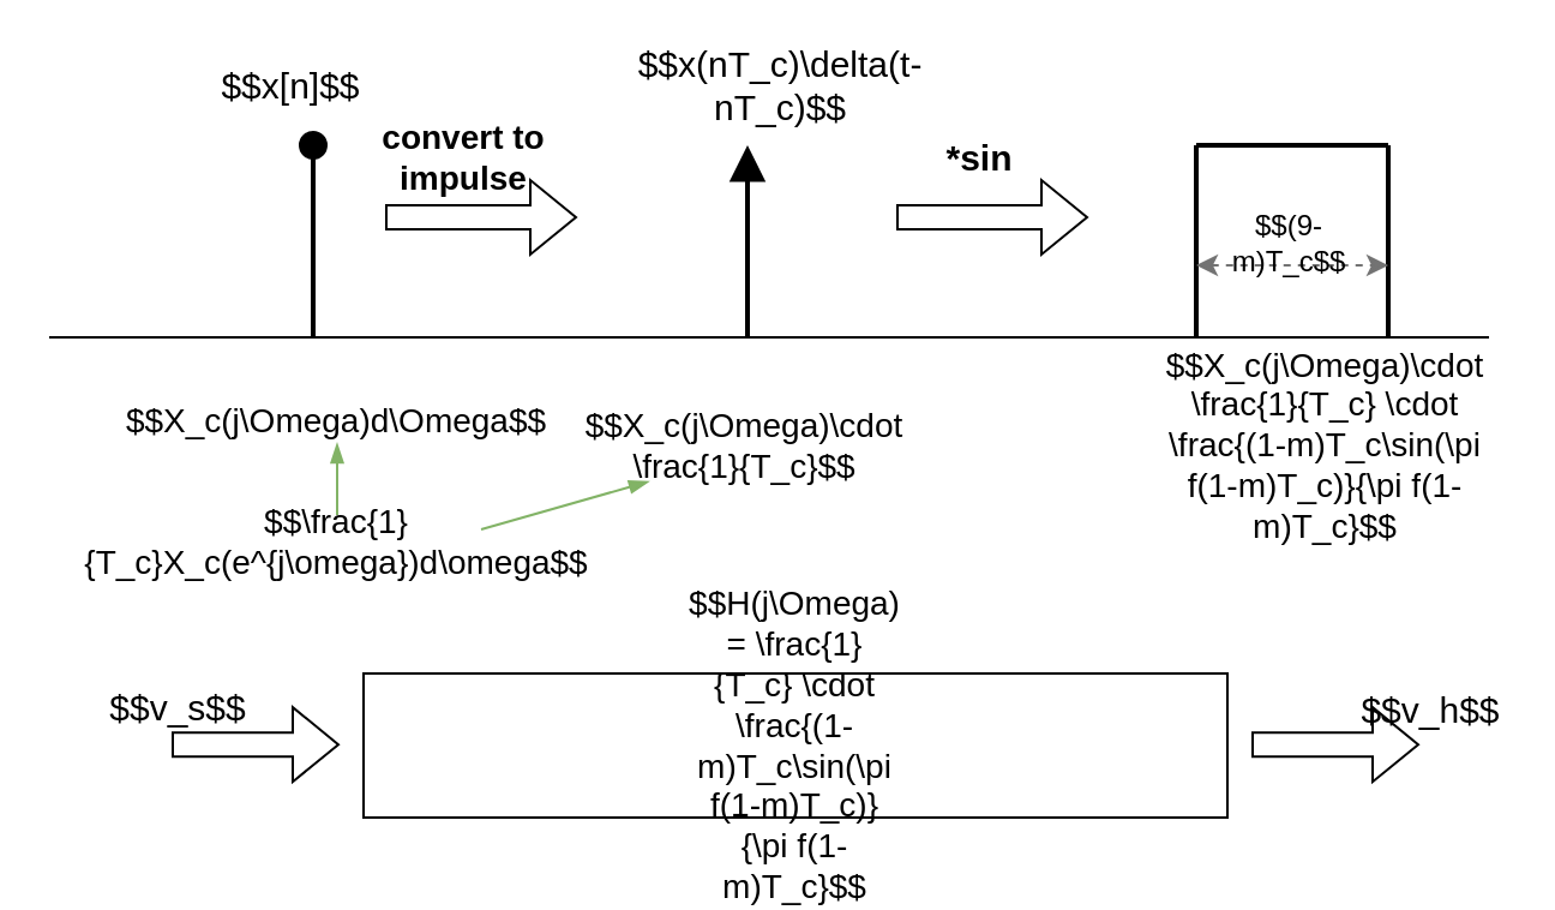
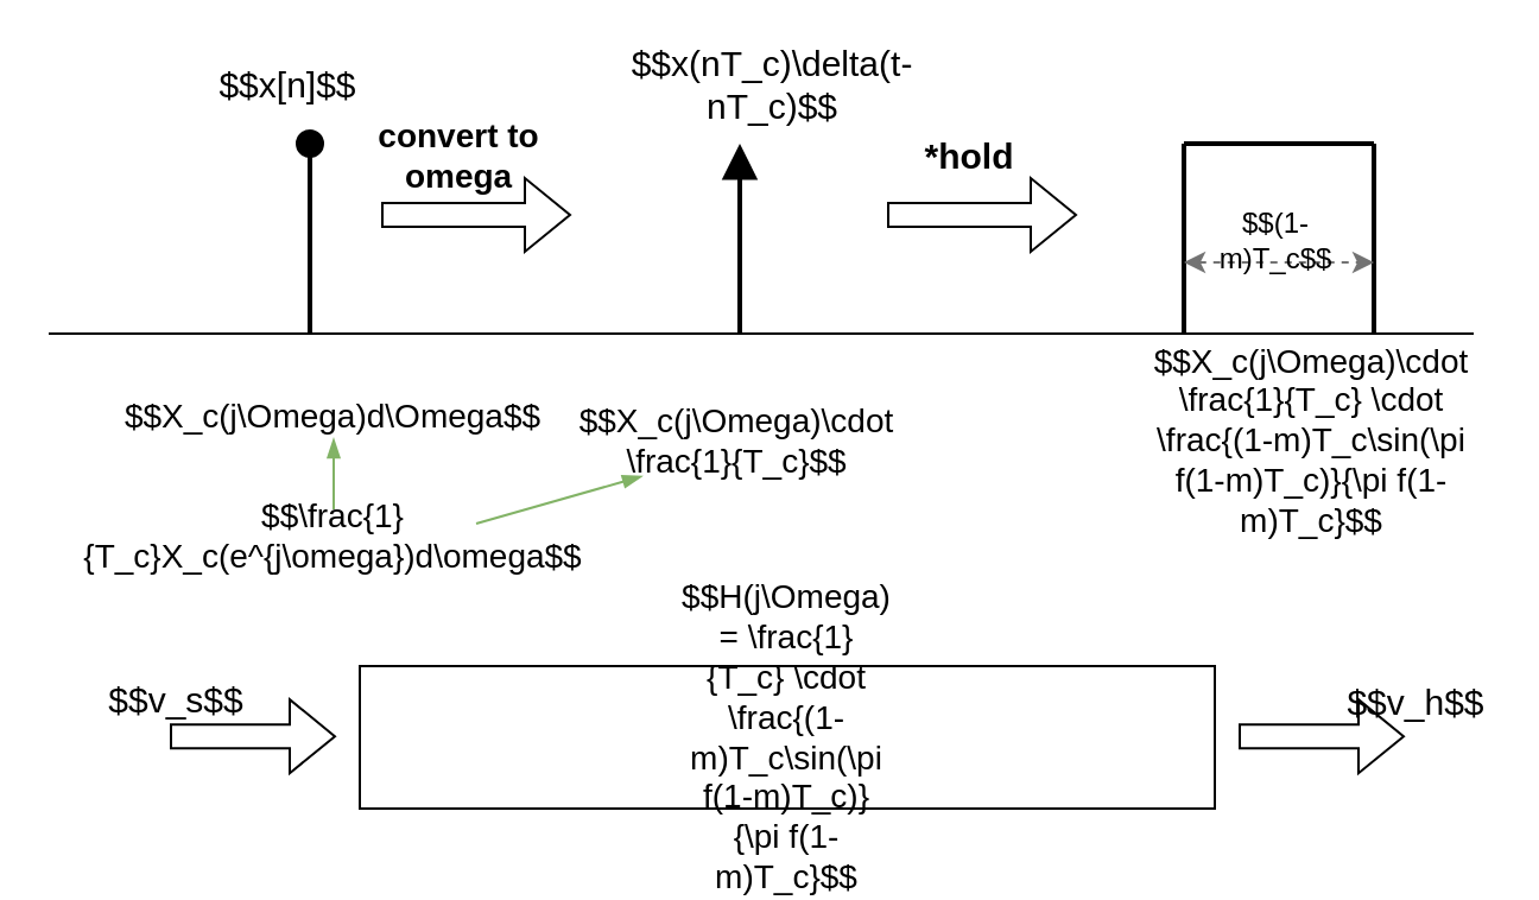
- <mxCell id="10" value="&lt;font style=&quot;font-size: 14px;&quot;&gt;&lt;b&gt;convert to impulse&lt;/b&gt;&lt;/font&gt;" style="text;html=1;align=center;verticalAlign=middle;whiteSpace=wrap;rounded=0;" parent="1" vertex="1"><mxGeometry x="138" y="50" width="110" height="30" as="geometry" /></mxCell>
+ <mxCell id="10" value="&lt;font style=&quot;font-size: 14px;&quot;&gt;&lt;b&gt;convert to omega&lt;/b&gt;&lt;/font&gt;" style="text;html=1;align=center;verticalAlign=middle;whiteSpace=wrap;rounded=0;" parent="1" vertex="1"><mxGeometry x="138" y="50" width="110" height="30" as="geometry" /></mxCell>
- <mxCell id="11" value="&lt;font style=&quot;font-size: 15px;&quot;&gt;&lt;b&gt;*sin&lt;/b&gt;&lt;/font&gt;" style="text;html=1;align=center;verticalAlign=middle;whiteSpace=wrap;rounded=0;" parent="1" vertex="1"><mxGeometry x="353" y="50" width="110" height="30" as="geometry" /></mxCell>
+ <mxCell id="11" value="&lt;font style=&quot;font-size: 15px;&quot;&gt;&lt;b&gt;*hold&lt;/b&gt;&lt;/font&gt;" style="text;html=1;align=center;verticalAlign=middle;whiteSpace=wrap;rounded=0;" parent="1" vertex="1"><mxGeometry x="353" y="50" width="110" height="30" as="geometry" /></mxCell>
- <mxCell id="16" value="$$(9-m)T_c$$" style="text;html=1;align=center;verticalAlign=middle;whiteSpace=wrap;rounded=0;" parent="1" vertex="1"><mxGeometry x="507" y="86" width="60" height="30" as="geometry" /></mxCell>
+ <mxCell id="16" value="$$(1-m)T_c$$" style="text;html=1;align=center;verticalAlign=middle;whiteSpace=wrap;rounded=0;" parent="1" vertex="1"><mxGeometry x="507" y="86" width="60" height="30" as="geometry" /></mxCell>
